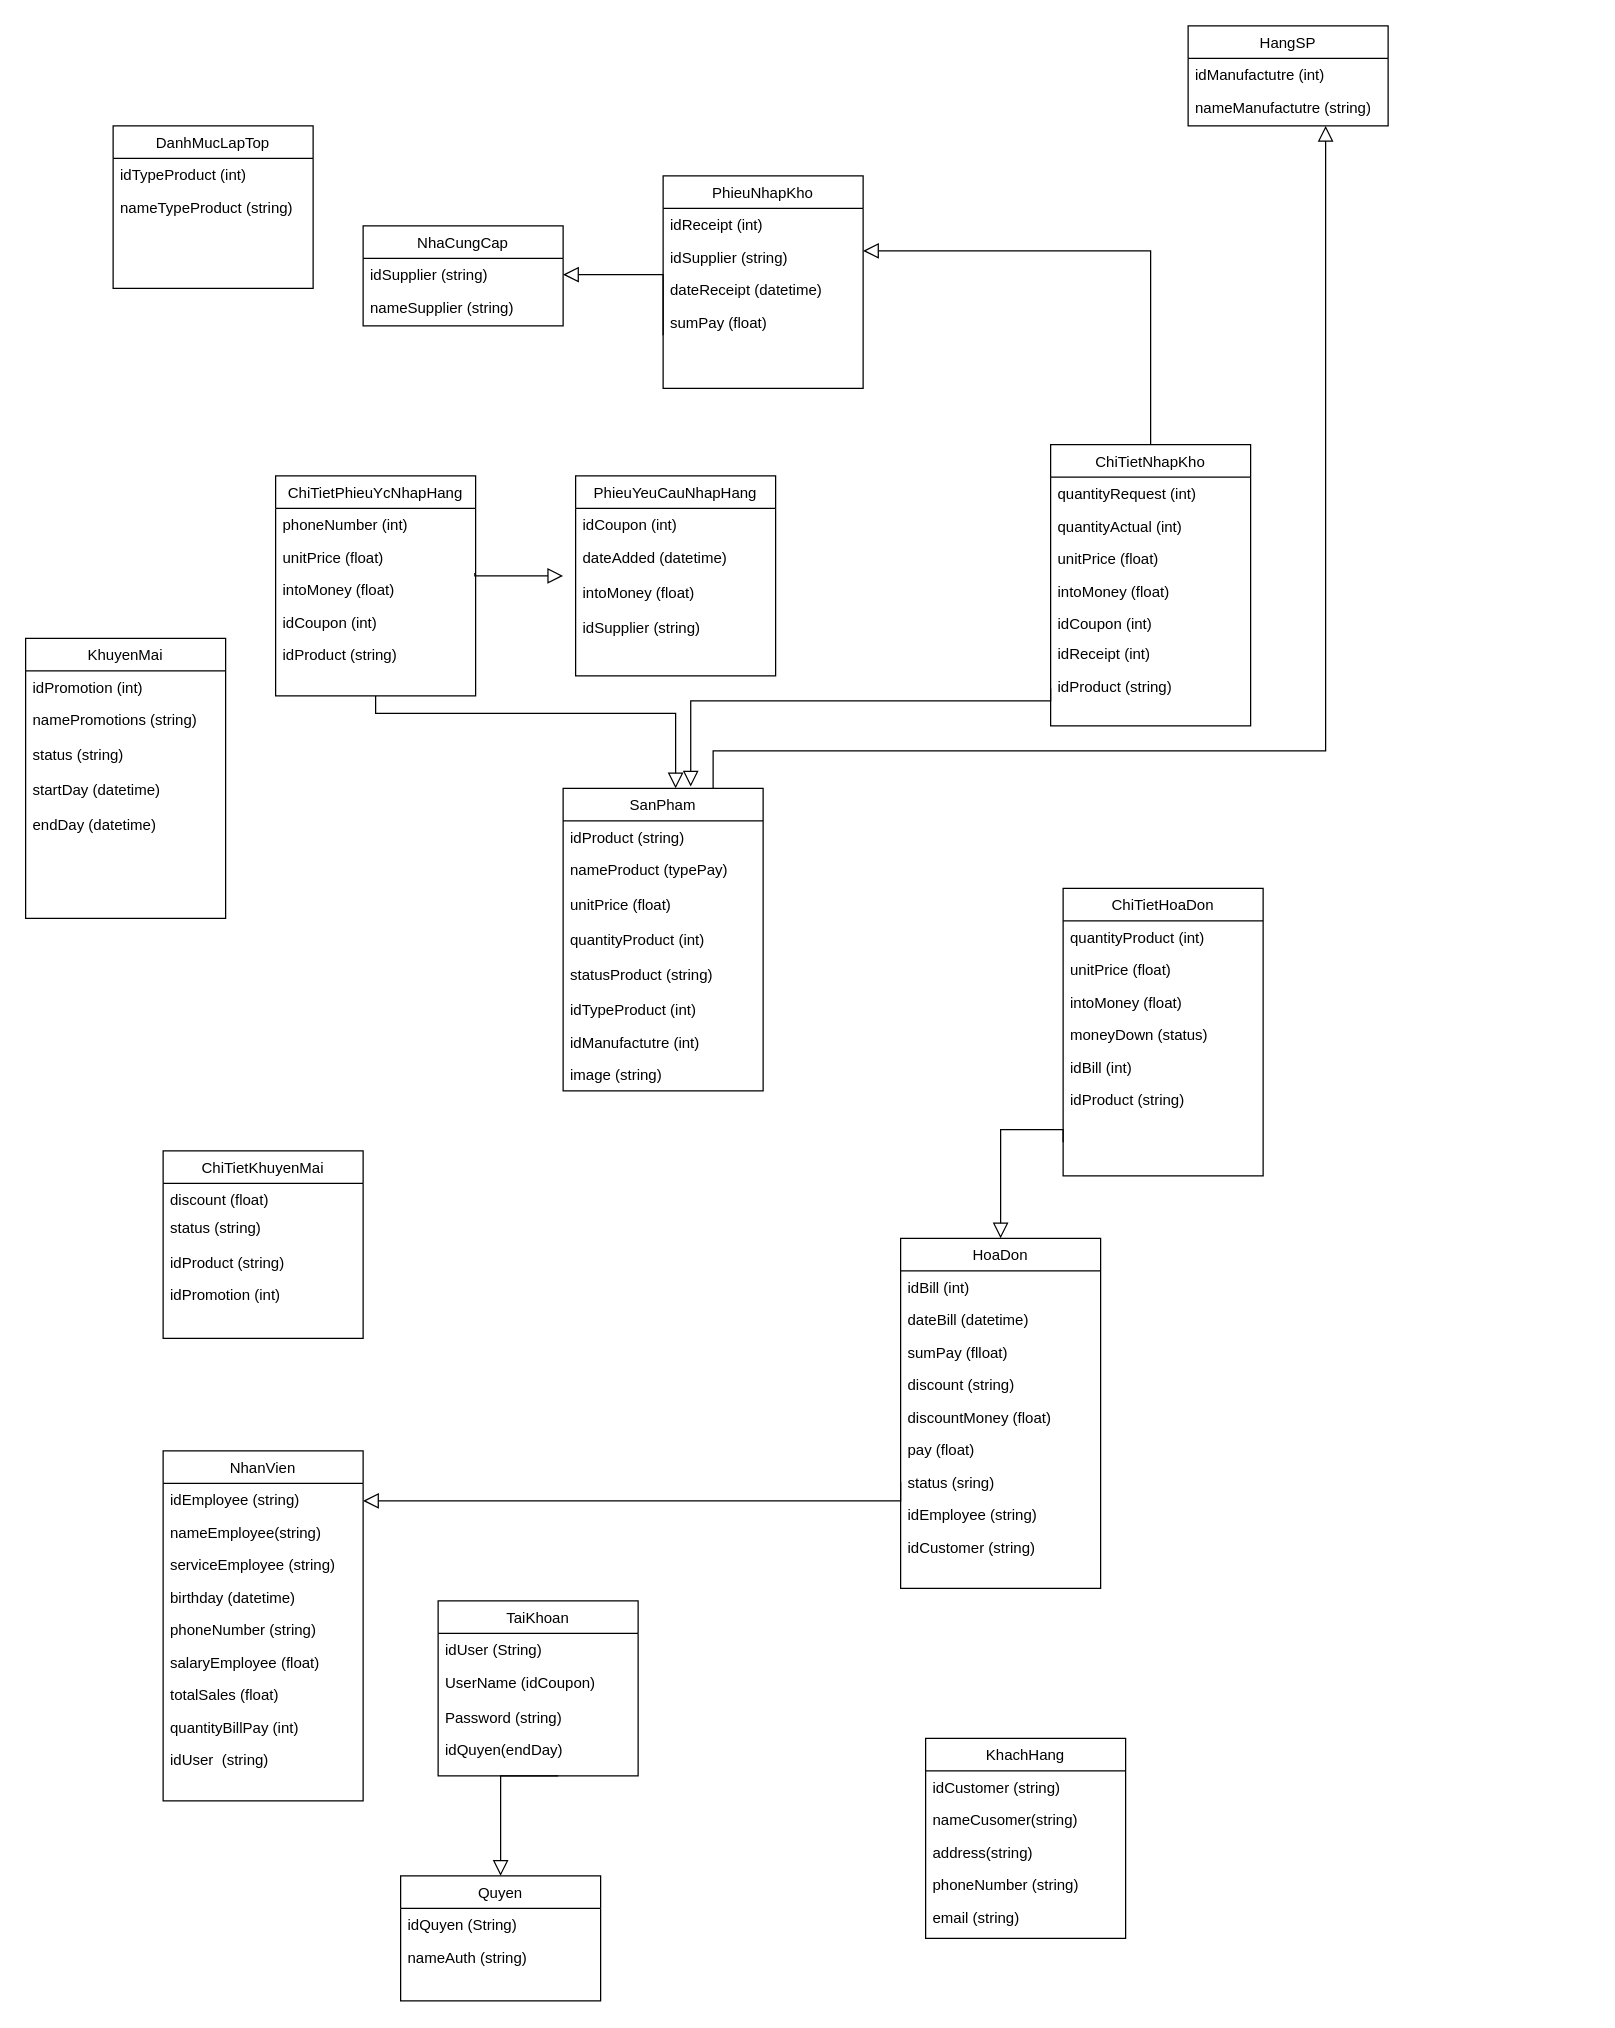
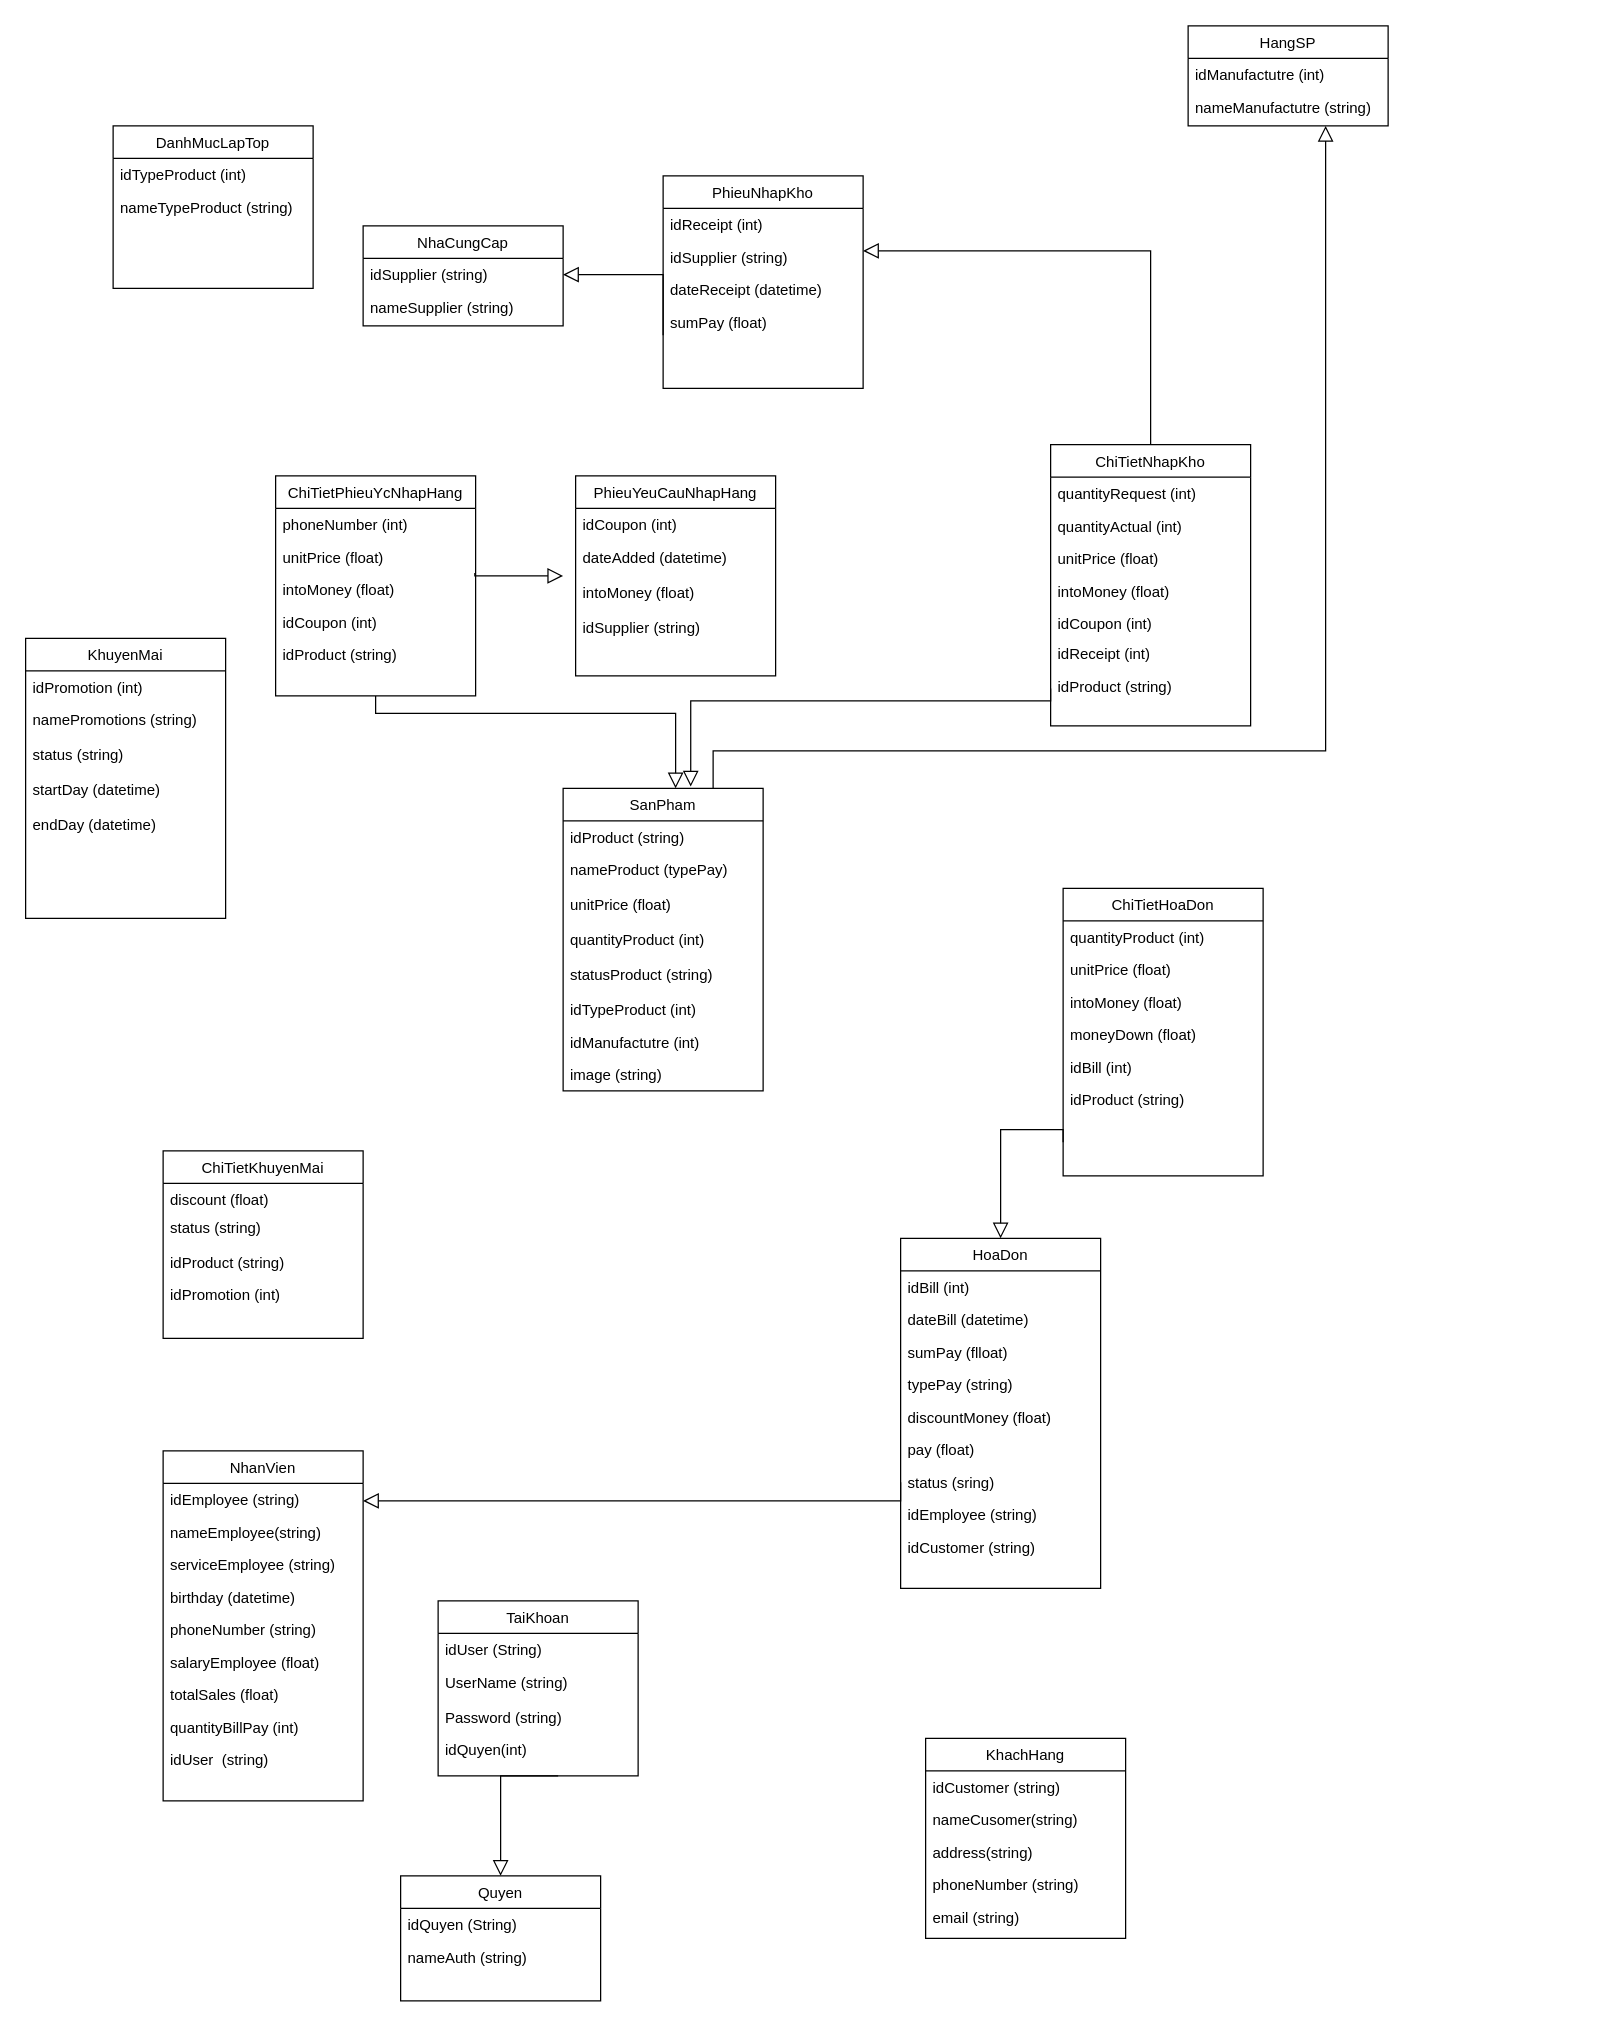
- <mxCell id="15" value="moneyDown (status)" style="text;align=left;verticalAlign=top;spacingLeft=4;spacingRight=4;overflow=hidden;rotatable=0;points=[[0,0.5],[1,0.5]];portConstraint=eastwest;" parent="11" vertex="1"><mxGeometry y="104" width="160" height="26" as="geometry" /></mxCell>
+ <mxCell id="15" value="moneyDown (float)" style="text;align=left;verticalAlign=top;spacingLeft=4;spacingRight=4;overflow=hidden;rotatable=0;points=[[0,0.5],[1,0.5]];portConstraint=eastwest;" parent="11" vertex="1"><mxGeometry y="104" width="160" height="26" as="geometry" /></mxCell>
- <mxCell id="25" value="discount (string)" style="text;align=left;verticalAlign=top;spacingLeft=4;spacingRight=4;overflow=hidden;rotatable=0;points=[[0,0.5],[1,0.5]];portConstraint=eastwest;" parent="21" vertex="1"><mxGeometry y="104" width="160" height="26" as="geometry" /></mxCell>
+ <mxCell id="25" value="typePay (string)" style="text;align=left;verticalAlign=top;spacingLeft=4;spacingRight=4;overflow=hidden;rotatable=0;points=[[0,0.5],[1,0.5]];portConstraint=eastwest;" parent="21" vertex="1"><mxGeometry y="104" width="160" height="26" as="geometry" /></mxCell>
- <mxCell id="50" value="UserName (idCoupon)" style="text;align=left;verticalAlign=top;spacingLeft=4;spacingRight=4;overflow=hidden;rotatable=0;points=[[0,0.5],[1,0.5]];portConstraint=eastwest;" parent="48" vertex="1"><mxGeometry y="52" width="160" height="28" as="geometry" /></mxCell>
+ <mxCell id="50" value="UserName (string)" style="text;align=left;verticalAlign=top;spacingLeft=4;spacingRight=4;overflow=hidden;rotatable=0;points=[[0,0.5],[1,0.5]];portConstraint=eastwest;" parent="48" vertex="1"><mxGeometry y="52" width="160" height="28" as="geometry" /></mxCell>
- <mxCell id="52" value="idQuyen(endDay)" style="text;align=left;verticalAlign=top;spacingLeft=4;spacingRight=4;overflow=hidden;rotatable=0;points=[[0,0.5],[1,0.5]];portConstraint=eastwest;fontStyle=0" parent="48" vertex="1"><mxGeometry y="106" width="160" height="26" as="geometry" /></mxCell>
+ <mxCell id="52" value="idQuyen(int)" style="text;align=left;verticalAlign=top;spacingLeft=4;spacingRight=4;overflow=hidden;rotatable=0;points=[[0,0.5],[1,0.5]];portConstraint=eastwest;fontStyle=0" parent="48" vertex="1"><mxGeometry y="106" width="160" height="26" as="geometry" /></mxCell>
